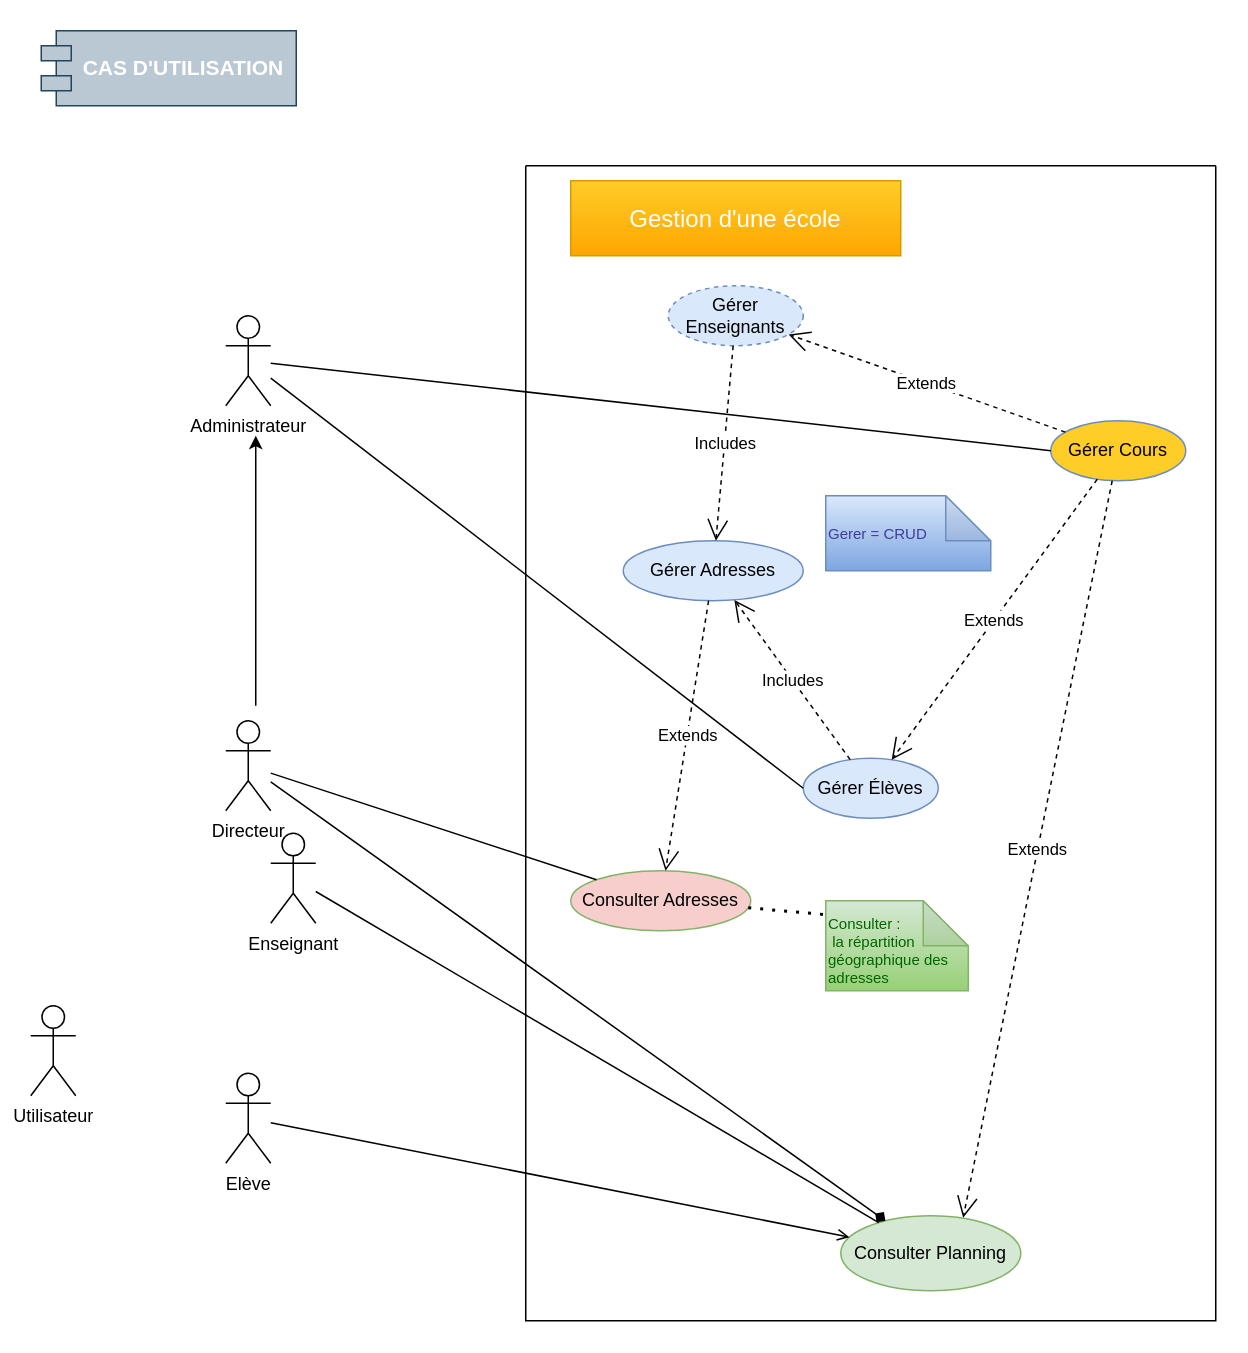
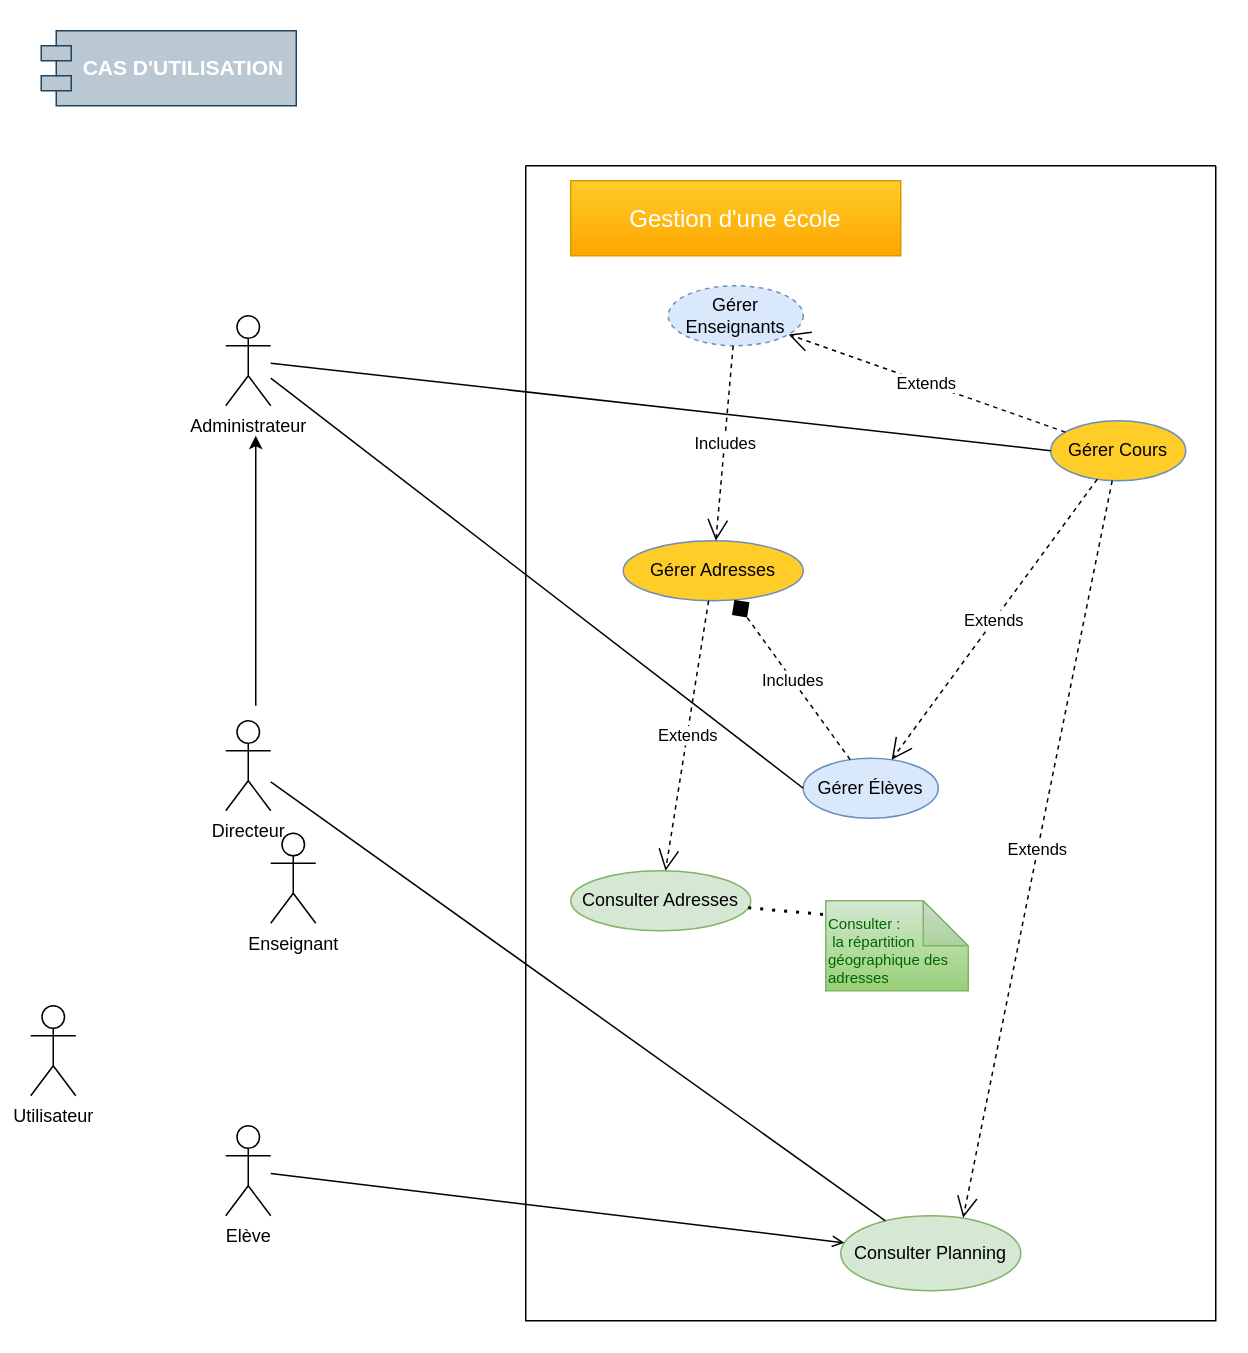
- <mxCell id="20" value="Gerer = CRUD" style="shape=note;whiteSpace=wrap;html=1;backgroundOutline=1;darkOpacity=0.05;fillColor=#dae8fc;strokeColor=#6c8ebf;fontSize=10;align=left;verticalAlign=middle;gradientColor=#7ea6e0;fontColor=#403a9c;" vertex="1" parent="4"><mxGeometry x="200" y="220" width="110" height="50" as="geometry" /></mxCell>
- <mxCell id="13" value="Gérer Adresses" style="ellipse;whiteSpace=wrap;html=1;fillColor=#dae8fc;strokeColor=#6c8ebf;" vertex="1" parent="4"><mxGeometry x="65" y="250" width="120" height="40" as="geometry" /></mxCell>
+ <mxCell id="13" value="Gérer Adresses" style="ellipse;whiteSpace=wrap;html=1;fillColor=#ffcd28;strokeColor=#6c8ebf;" vertex="1" parent="4"><mxGeometry x="65" y="250" width="120" height="40" as="geometry" /></mxCell>
- <mxCell id="14" value="Includes" style="endArrow=open;endSize=12;dashed=1;html=1;rounded=0;" edge="1" parent="4" source="6" target="13"><mxGeometry width="160" relative="1" as="geometry"><mxPoint x="240" y="490" as="sourcePoint" /><mxPoint x="438" y="341" as="targetPoint" /></mxGeometry></mxCell>
+ <mxCell id="14" value="Includes" style="endArrow=diamond;endSize=12;dashed=1;html=1;rounded=0;" edge="1" parent="4" source="6" target="13"><mxGeometry width="160" relative="1" as="geometry"><mxPoint x="240" y="490" as="sourcePoint" /><mxPoint x="438" y="341" as="targetPoint" /></mxGeometry></mxCell>
- <mxCell id="29" value="" style="endArrow=none;html=1;rounded=0;" edge="1" parent="1" source="28" target="16"><mxGeometry width="50" height="50" relative="1" as="geometry"><mxPoint x="150" y="740" as="sourcePoint" /><mxPoint x="451" y="914" as="targetPoint" /></mxGeometry></mxCell>
- <mxCell id="16" value="Consulter Adresses" style="ellipse;whiteSpace=wrap;html=1;fillColor=#f8cecc;strokeColor=#82b366;" vertex="1" parent="4"><mxGeometry x="30" y="470" width="120" height="40" as="geometry" /></mxCell>
+ <mxCell id="16" value="Consulter Adresses" style="ellipse;whiteSpace=wrap;html=1;fillColor=#d5e8d4;strokeColor=#82b366;" vertex="1" parent="4"><mxGeometry x="30" y="470" width="120" height="40" as="geometry" /></mxCell>
- <mxCell id="25" value="" style="endArrow=none;html=1;rounded=0;" edge="1" parent="1" source="24" target="11"><mxGeometry width="50" height="50" relative="1" as="geometry"><mxPoint x="450" y="320" as="sourcePoint" /><mxPoint x="500" y="270" as="targetPoint" /></mxGeometry></mxCell>
- <mxCell id="23" value="Elève" style="shape=umlActor;verticalLabelPosition=bottom;verticalAlign=top;html=1;" vertex="1" parent="1"><mxGeometry x="150" y="715" width="30" height="60" as="geometry" /></mxCell>
+ <mxCell id="23" value="Elève" style="shape=umlActor;verticalLabelPosition=bottom;verticalAlign=top;html=1;" vertex="1" parent="1"><mxGeometry x="150" y="750" width="30" height="60" as="geometry" /></mxCell>
- <mxCell id="30" value="" style="endArrow=diamond;html=1;rounded=0;" edge="1" parent="1" source="28" target="11"><mxGeometry width="50" height="50" relative="1" as="geometry"><mxPoint x="250" y="780" as="sourcePoint" /><mxPoint x="423" y="682" as="targetPoint" /></mxGeometry></mxCell>
+ <mxCell id="30" value="" style="endArrow=none;html=1;rounded=0;" edge="1" parent="1" source="28" target="11"><mxGeometry width="50" height="50" relative="1" as="geometry"><mxPoint x="250" y="780" as="sourcePoint" /><mxPoint x="423" y="682" as="targetPoint" /></mxGeometry></mxCell>
